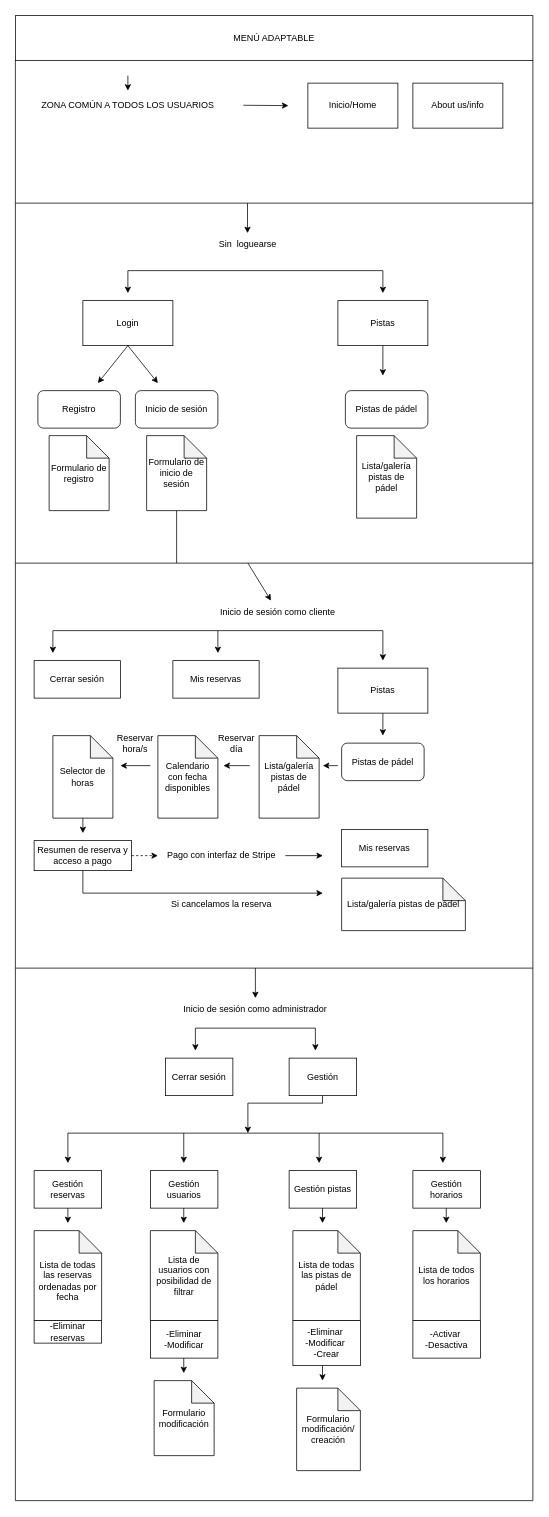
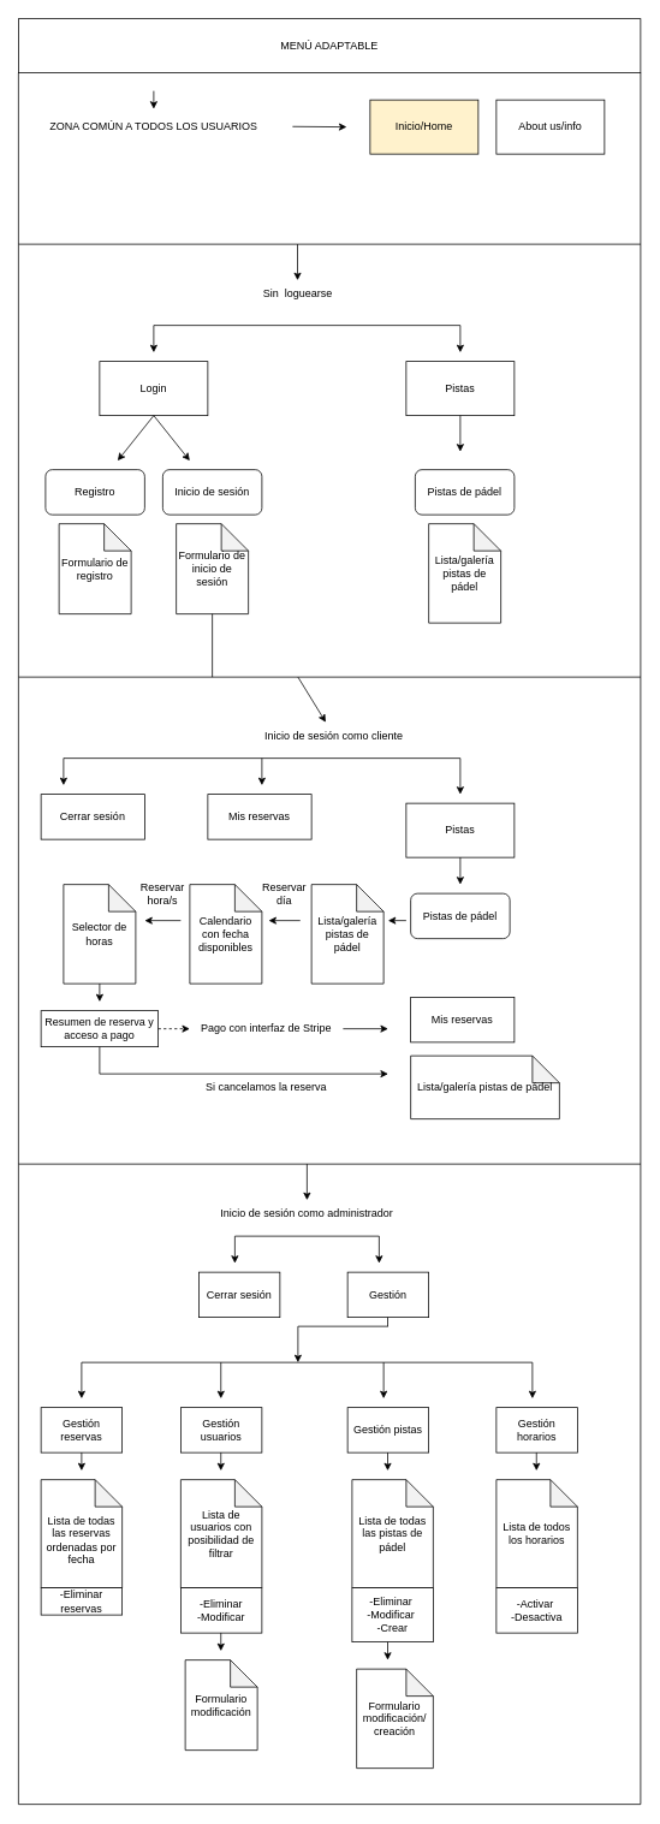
- <mxCell id="4" value="Inicio/Home" style="rounded=0;whiteSpace=wrap;html=1;" vertex="1" parent="1"><mxGeometry x="410" y="110" width="120" height="60" as="geometry" /></mxCell>
+ <mxCell id="4" value="Inicio/Home" style="rounded=0;whiteSpace=wrap;html=1;fillColor=#fff2cc;" vertex="1" parent="1"><mxGeometry x="410" y="110" width="120" height="60" as="geometry" /></mxCell>
